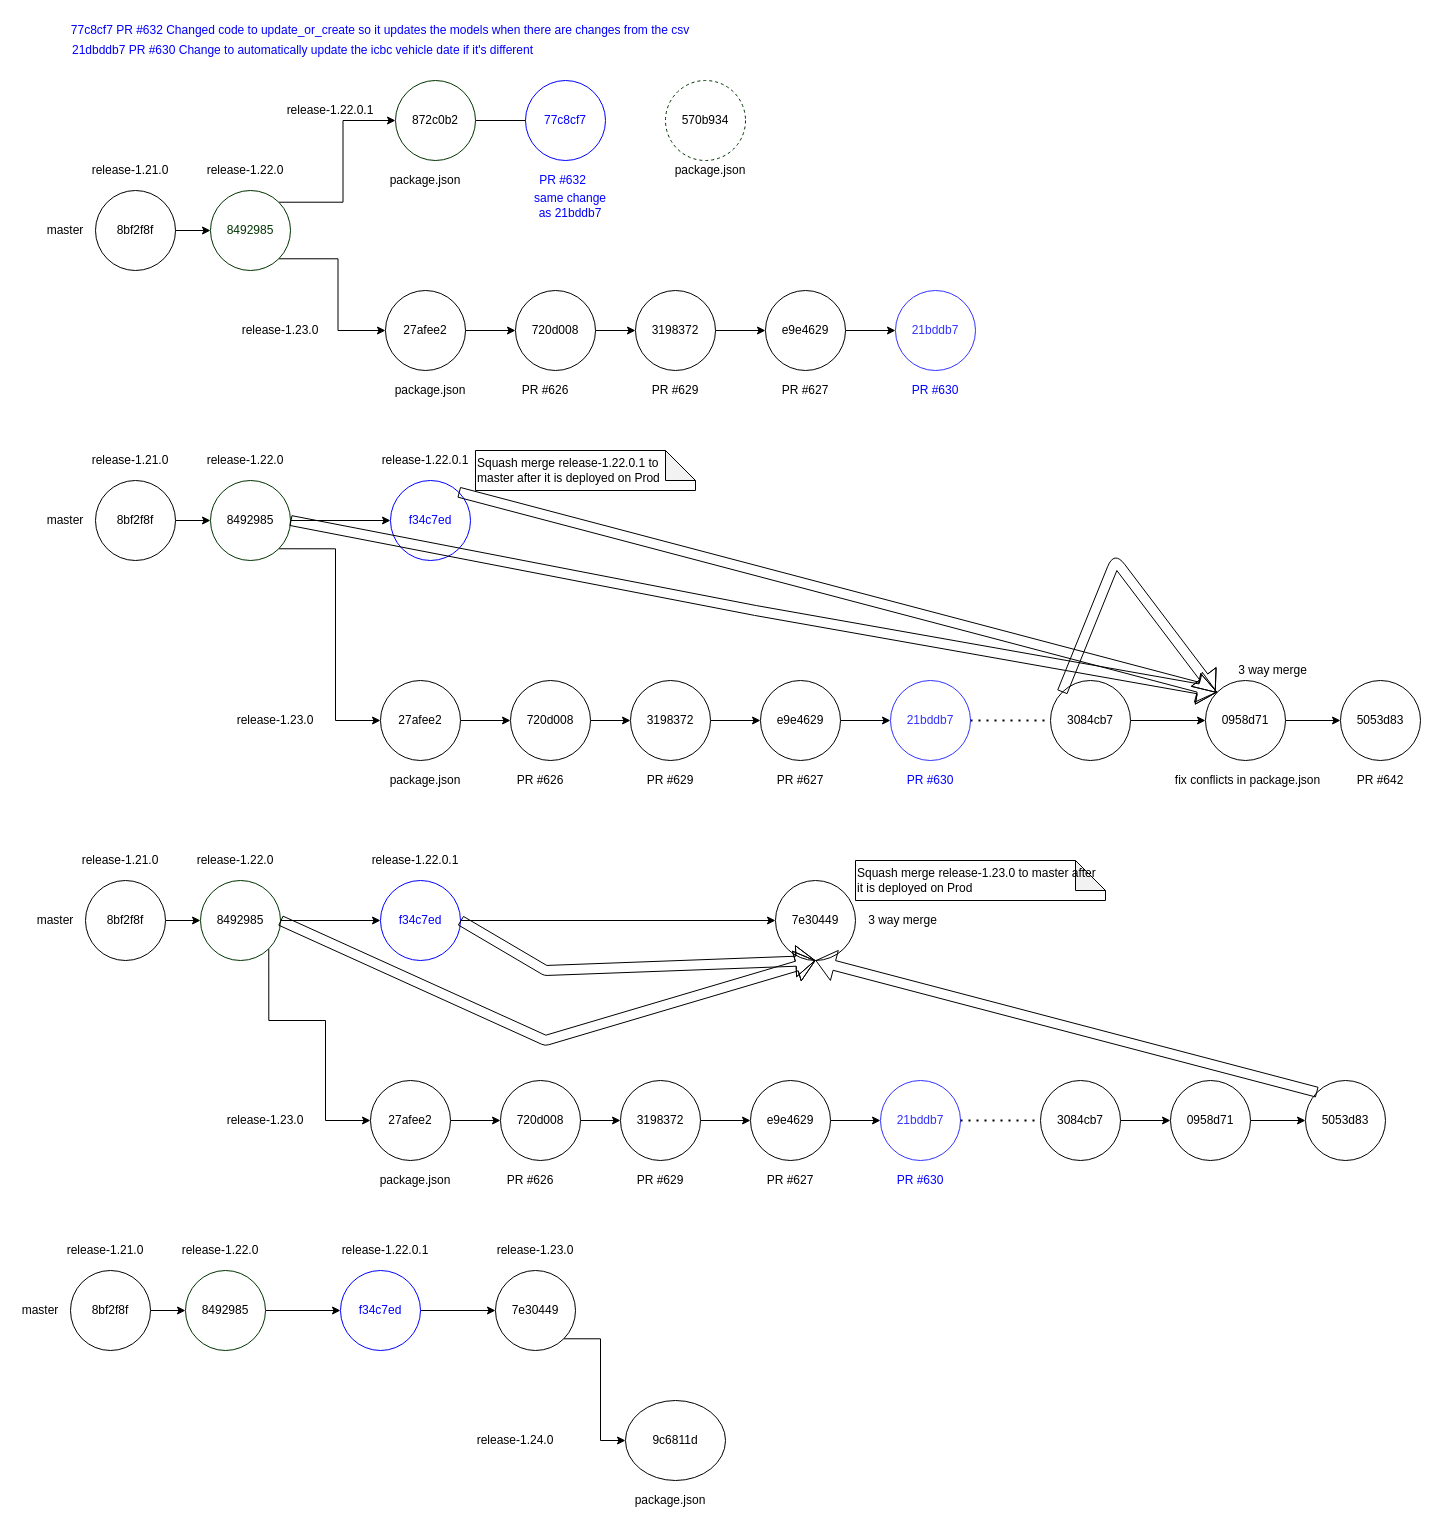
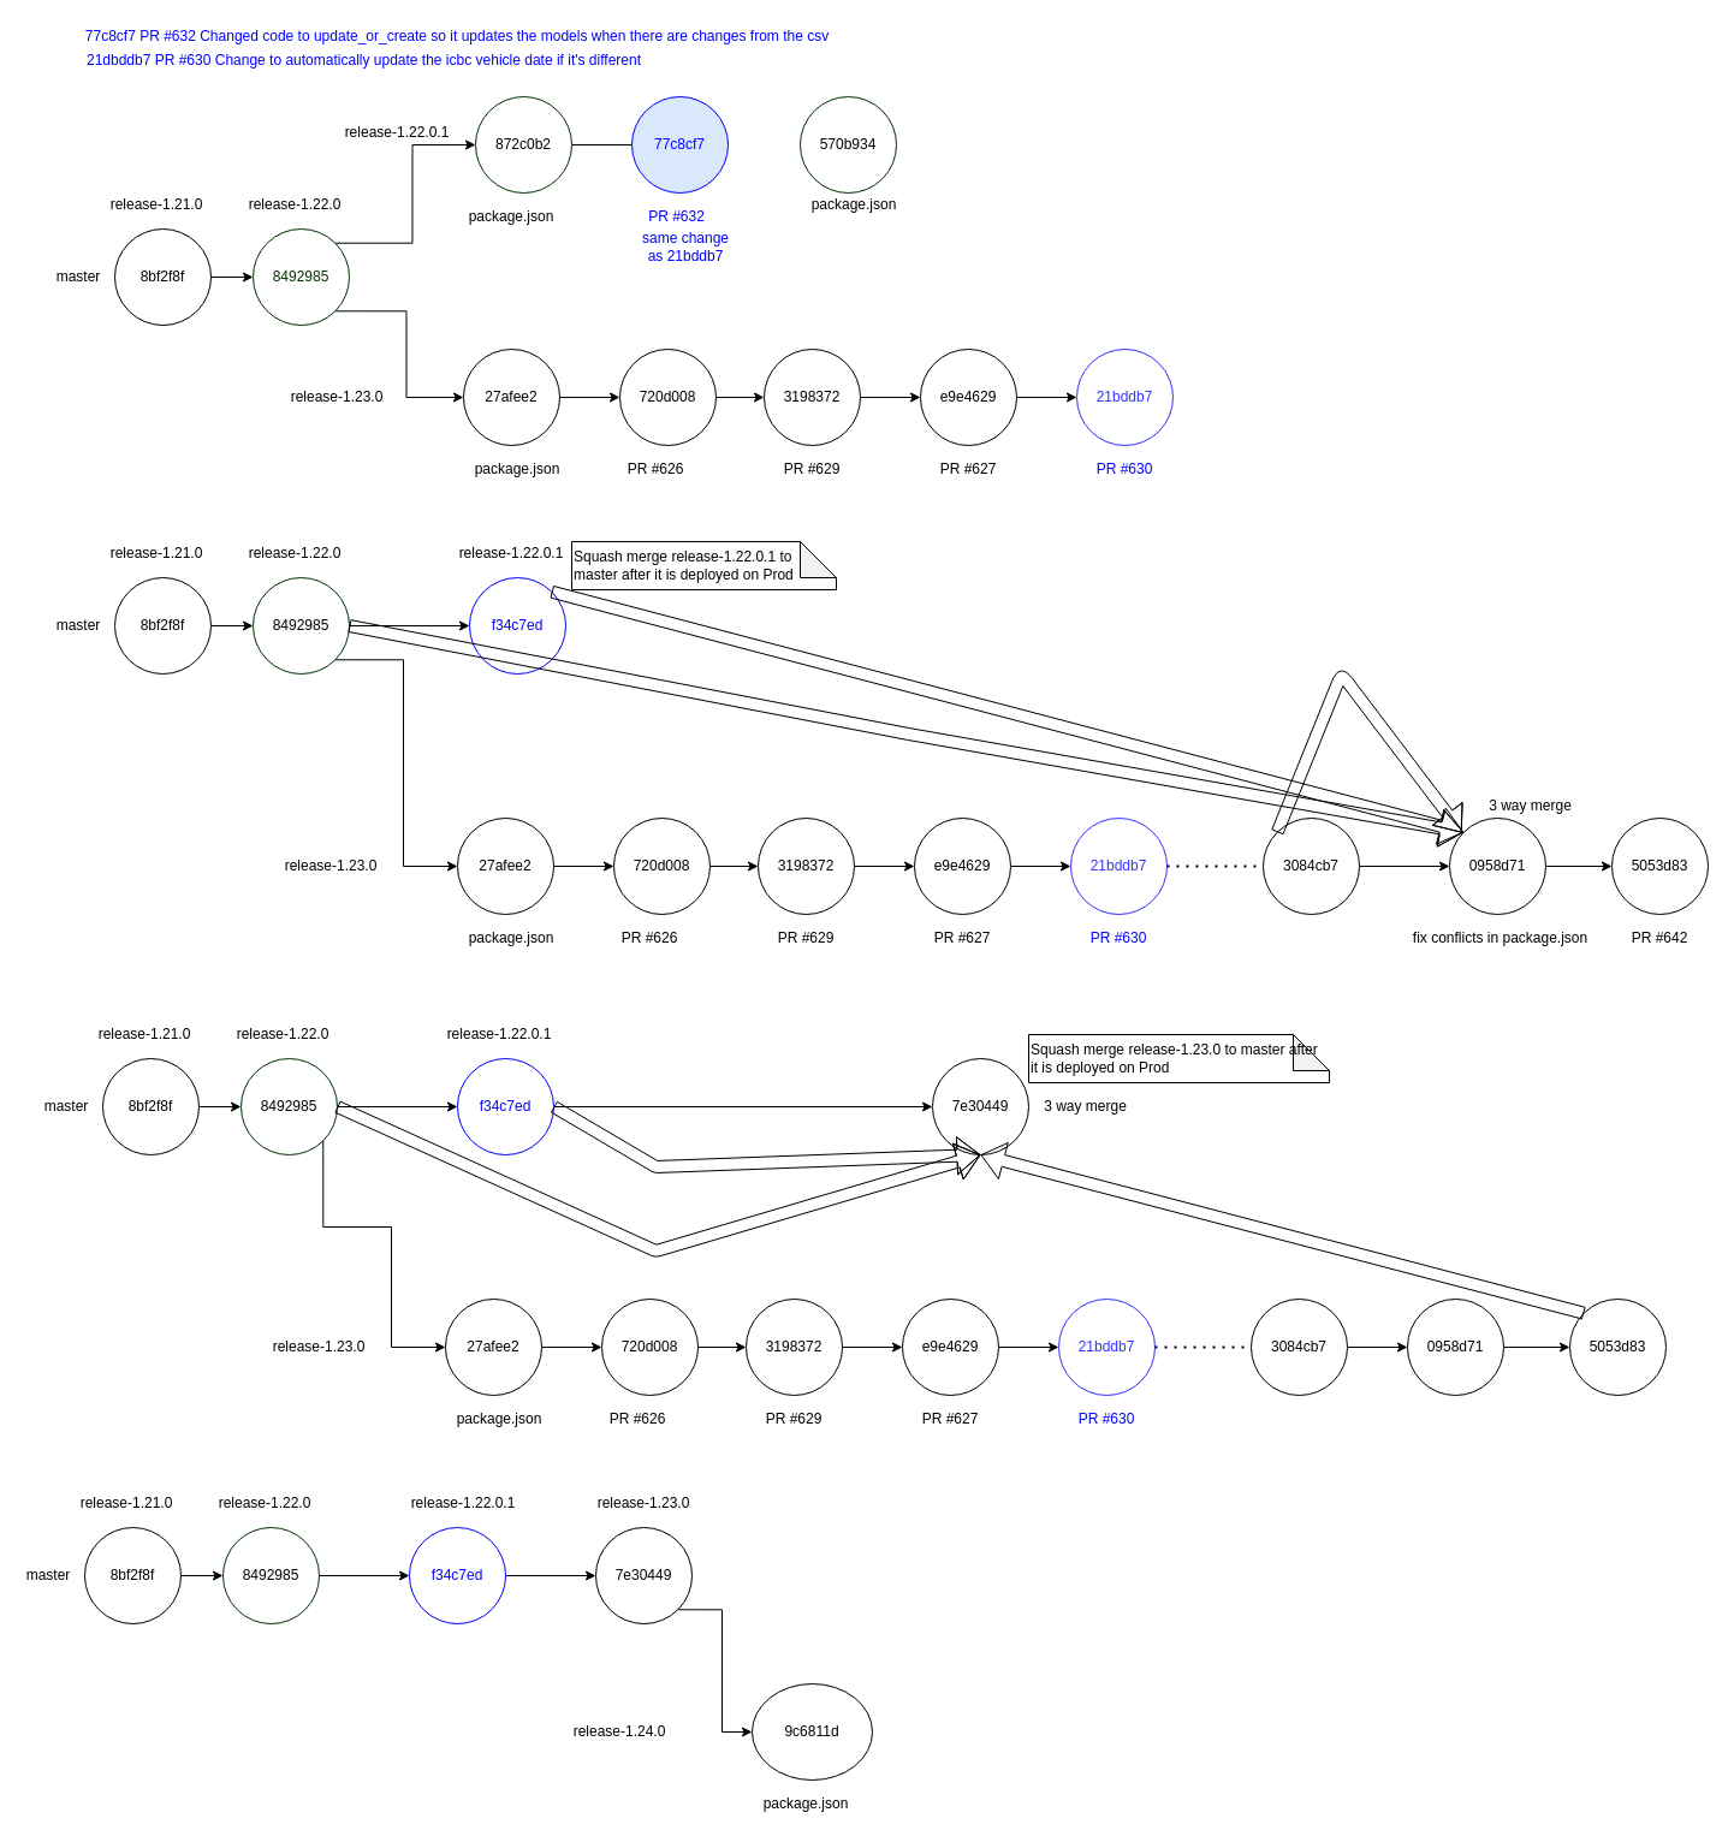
- <mxCell id="21" value="77c8cf7" style="ellipse;whiteSpace=wrap;html=1;aspect=fixed;fontColor=#0000FF;strokeColor=#0000FF;" parent="1" vertex="1"><mxGeometry x="525" y="80" width="80" height="80" as="geometry" /></mxCell>
+ <mxCell id="21" value="77c8cf7" style="ellipse;whiteSpace=wrap;html=1;aspect=fixed;fontColor=#0000FF;strokeColor=#0000FF;fillColor=#dae8fc;" parent="1" vertex="1"><mxGeometry x="525" y="80" width="80" height="80" as="geometry" /></mxCell>
- <mxCell id="25" value="570b934" style="ellipse;whiteSpace=wrap;html=1;aspect=fixed;strokeColor=#003300;dashed=1;" parent="1" vertex="1"><mxGeometry x="665" y="80" width="80" height="80" as="geometry" /></mxCell>
+ <mxCell id="25" value="570b934" style="ellipse;whiteSpace=wrap;html=1;aspect=fixed;strokeColor=#003300;" parent="1" vertex="1"><mxGeometry x="665" y="80" width="80" height="80" as="geometry" /></mxCell>
